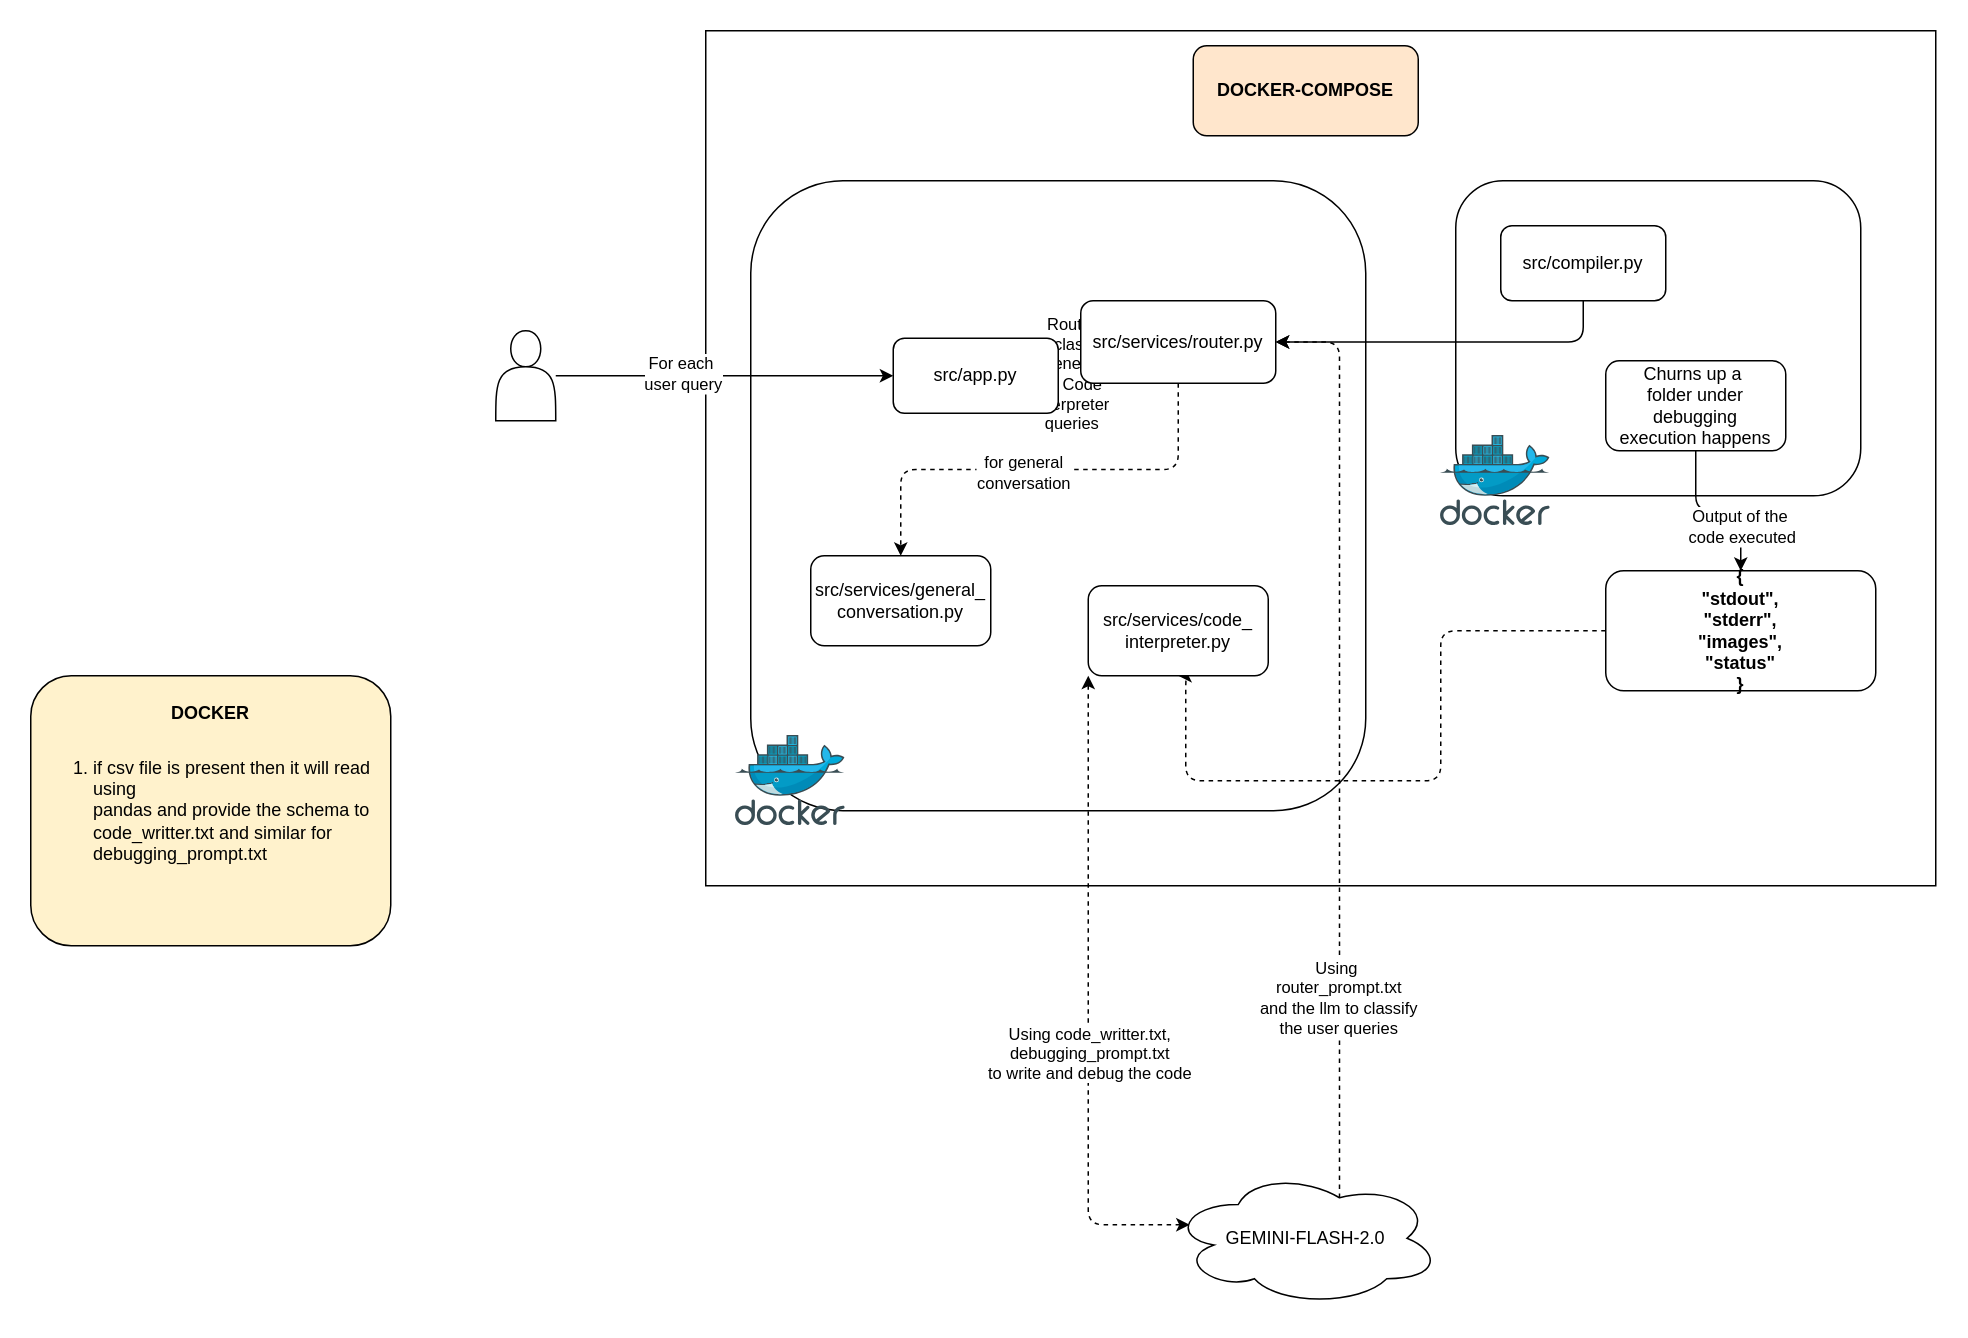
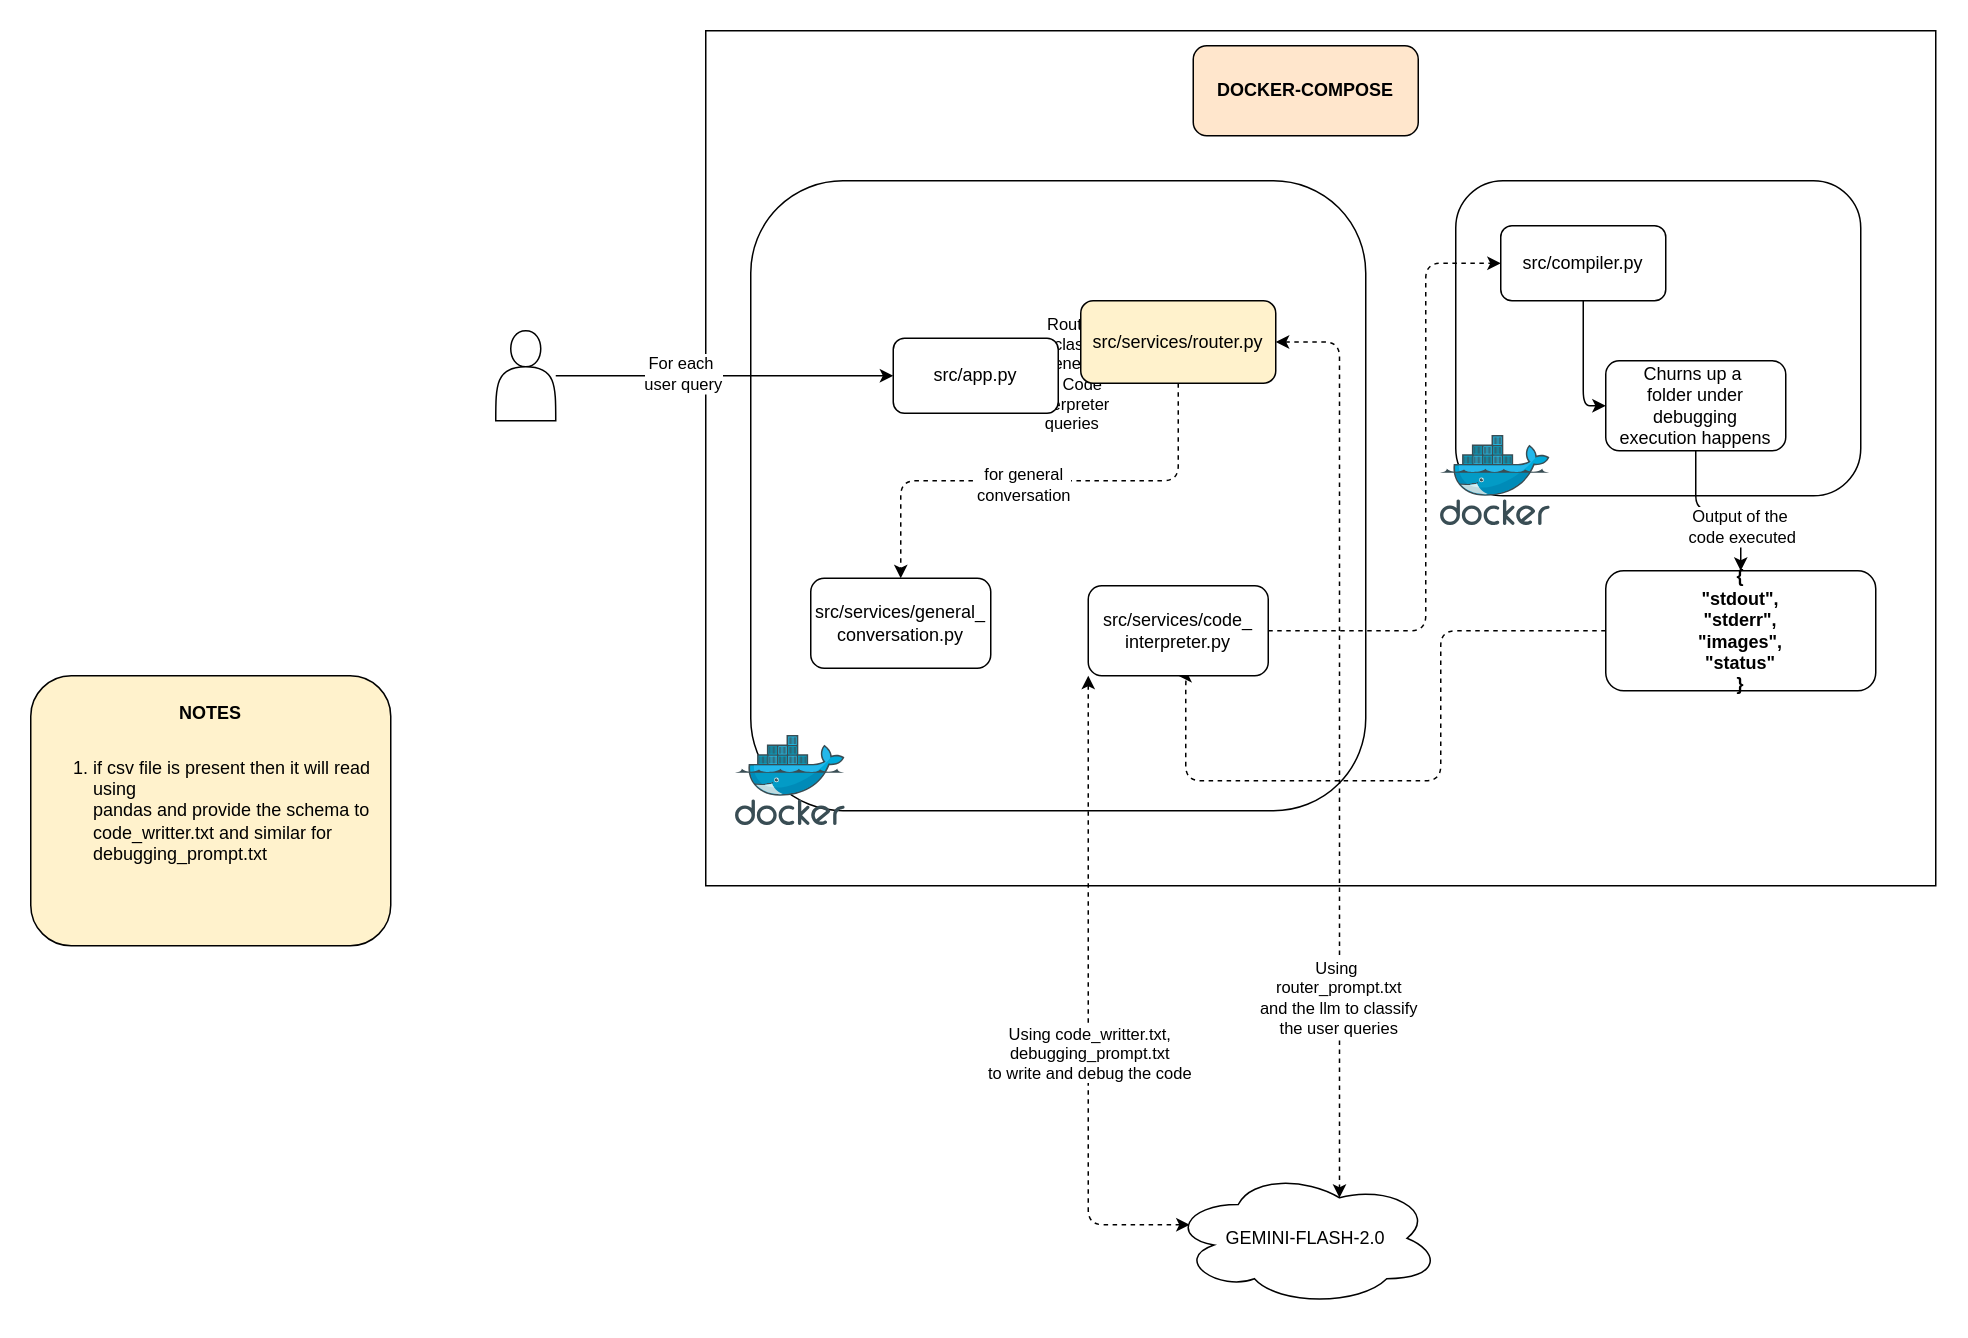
- <mxCell id="22" value="src/services/router.py" style="rounded=1;whiteSpace=wrap;html=1;" vertex="1" parent="1"><mxGeometry x="720" y="200" width="130" height="55" as="geometry" /></mxCell>
+ <mxCell id="22" value="src/services/router.py" style="rounded=1;whiteSpace=wrap;html=1;fillColor=#fff2cc;" vertex="1" parent="1"><mxGeometry x="720" y="200" width="130" height="55" as="geometry" /></mxCell>
- <mxCell id="8" style="edgeStyle=orthogonalEdgeStyle;html=1;exitX=0.5;exitY=1;exitDx=0;exitDy=0;" edge="1" parent="1" source="9" target="22"><mxGeometry relative="1" as="geometry" /></mxCell>
+ <mxCell id="8" style="edgeStyle=orthogonalEdgeStyle;html=1;exitX=0.5;exitY=1;exitDx=0;exitDy=0;entryX=0;entryY=0.5;entryDx=0;entryDy=0;" edge="1" parent="1" source="9" target="12"><mxGeometry relative="1" as="geometry" /></mxCell>
+ <mxCell id="24" style="edgeStyle=orthogonalEdgeStyle;html=1;exitX=1;exitY=0.5;exitDx=0;exitDy=0;entryX=0;entryY=0.5;entryDx=0;entryDy=0;dashed=1;" edge="1" parent="1" source="27" target="9"><mxGeometry relative="1" as="geometry"><Array as="points"><mxPoint x="950" y="420" /><mxPoint x="950" y="175" /></Array></mxGeometry></mxCell>
- <mxCell id="23" value="src/services/general_&lt;br&gt;conversation.py" style="rounded=1;whiteSpace=wrap;html=1;" vertex="1" parent="1"><mxGeometry x="540" y="370" width="120" height="60" as="geometry" /></mxCell>
+ <mxCell id="23" value="src/services/general_&lt;br&gt;conversation.py" style="rounded=1;whiteSpace=wrap;html=1;" vertex="1" parent="1"><mxGeometry x="540" y="385" width="120" height="60" as="geometry" /></mxCell>
- <mxCell id="32" value="&lt;b&gt;DOCKER&lt;/b&gt;" style="text;html=1;strokeColor=none;fillColor=none;align=center;verticalAlign=middle;whiteSpace=wrap;rounded=0;" vertex="1" parent="1"><mxGeometry x="110" y="460" width="60" height="30" as="geometry" /></mxCell>
+ <mxCell id="32" value="&lt;b&gt;NOTES&lt;/b&gt;" style="text;html=1;strokeColor=none;fillColor=none;align=center;verticalAlign=middle;whiteSpace=wrap;rounded=0;" vertex="1" parent="1"><mxGeometry x="110" y="460" width="60" height="30" as="geometry" /></mxCell>
- <mxCell id="20" style="edgeStyle=orthogonalEdgeStyle;html=1;exitX=1;exitY=0.5;exitDx=0;exitDy=0;entryX=0.625;entryY=0.2;entryDx=0;entryDy=0;entryPerimeter=0;dashed=1;startArrow=classic;startFill=1;endArrow=none;" edge="1" parent="1" source="22" target="30"><mxGeometry relative="1" as="geometry" /></mxCell>
+ <mxCell id="20" style="edgeStyle=orthogonalEdgeStyle;html=1;exitX=1;exitY=0.5;exitDx=0;exitDy=0;entryX=0.625;entryY=0.2;entryDx=0;entryDy=0;entryPerimeter=0;dashed=1;startArrow=classic;startFill=1;" edge="1" parent="1" source="22" target="30"><mxGeometry relative="1" as="geometry" /></mxCell>
